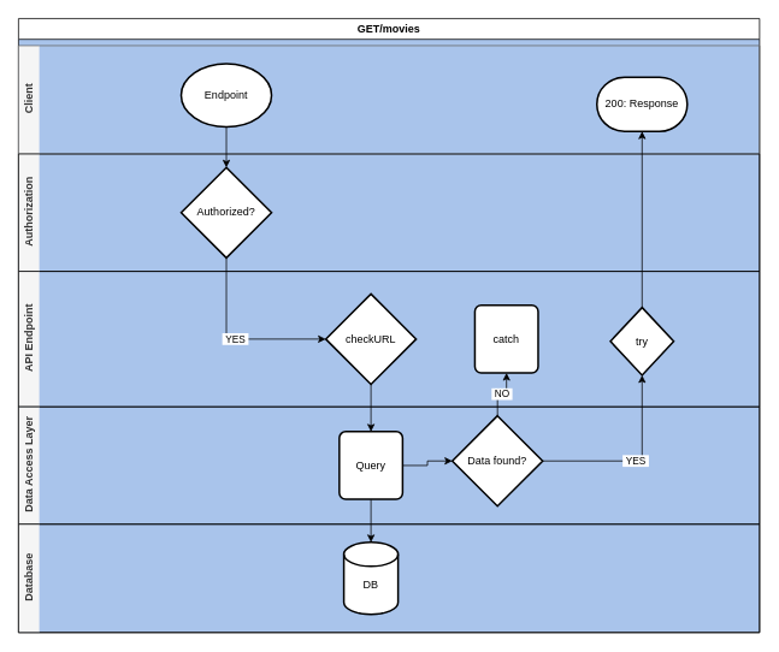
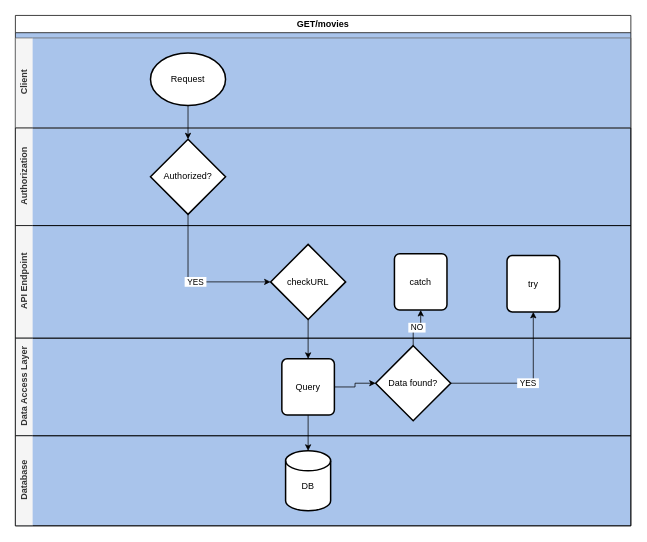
- <mxCell id="4" value="Endpoint" style="strokeWidth=2;html=1;shape=mxgraph.flowchart.start_1;whiteSpace=wrap;" parent="3" vertex="1"><mxGeometry x="180" y="20" width="100" height="70" as="geometry" /></mxCell>
+ <mxCell id="4" value="Request" style="strokeWidth=2;html=1;shape=mxgraph.flowchart.start_1;whiteSpace=wrap;" parent="3" vertex="1"><mxGeometry x="180" y="20" width="100" height="70" as="geometry" /></mxCell>
- <mxCell id="5" value="200: Response" style="strokeWidth=2;html=1;shape=mxgraph.flowchart.terminator;whiteSpace=wrap;" parent="3" vertex="1"><mxGeometry x="640" y="35" width="100" height="60" as="geometry" /></mxCell>
- <mxCell id="24" style="edgeStyle=orthogonalEdgeStyle;rounded=0;orthogonalLoop=1;jettySize=auto;html=1;entryX=0.5;entryY=1;entryDx=0;entryDy=0;entryPerimeter=0;" parent="2" source="11" target="5" edge="1"><mxGeometry relative="1" as="geometry" /></mxCell>
- <mxCell id="11" value="try" style="rhombus;whiteSpace=wrap;html=1;absoluteArcSize=1;arcSize=14;strokeWidth=2;shadow=0;glass=0;sketch=0;gradientColor=none;" parent="8" vertex="1"><mxGeometry x="655" y="40" width="70" height="75" as="geometry" /></mxCell>
+ <mxCell id="11" value="try" style="rounded=1;whiteSpace=wrap;html=1;absoluteArcSize=1;arcSize=14;strokeWidth=2;shadow=0;glass=0;sketch=0;gradientColor=none;" parent="8" vertex="1"><mxGeometry x="655" y="40" width="70" height="75" as="geometry" /></mxCell>
